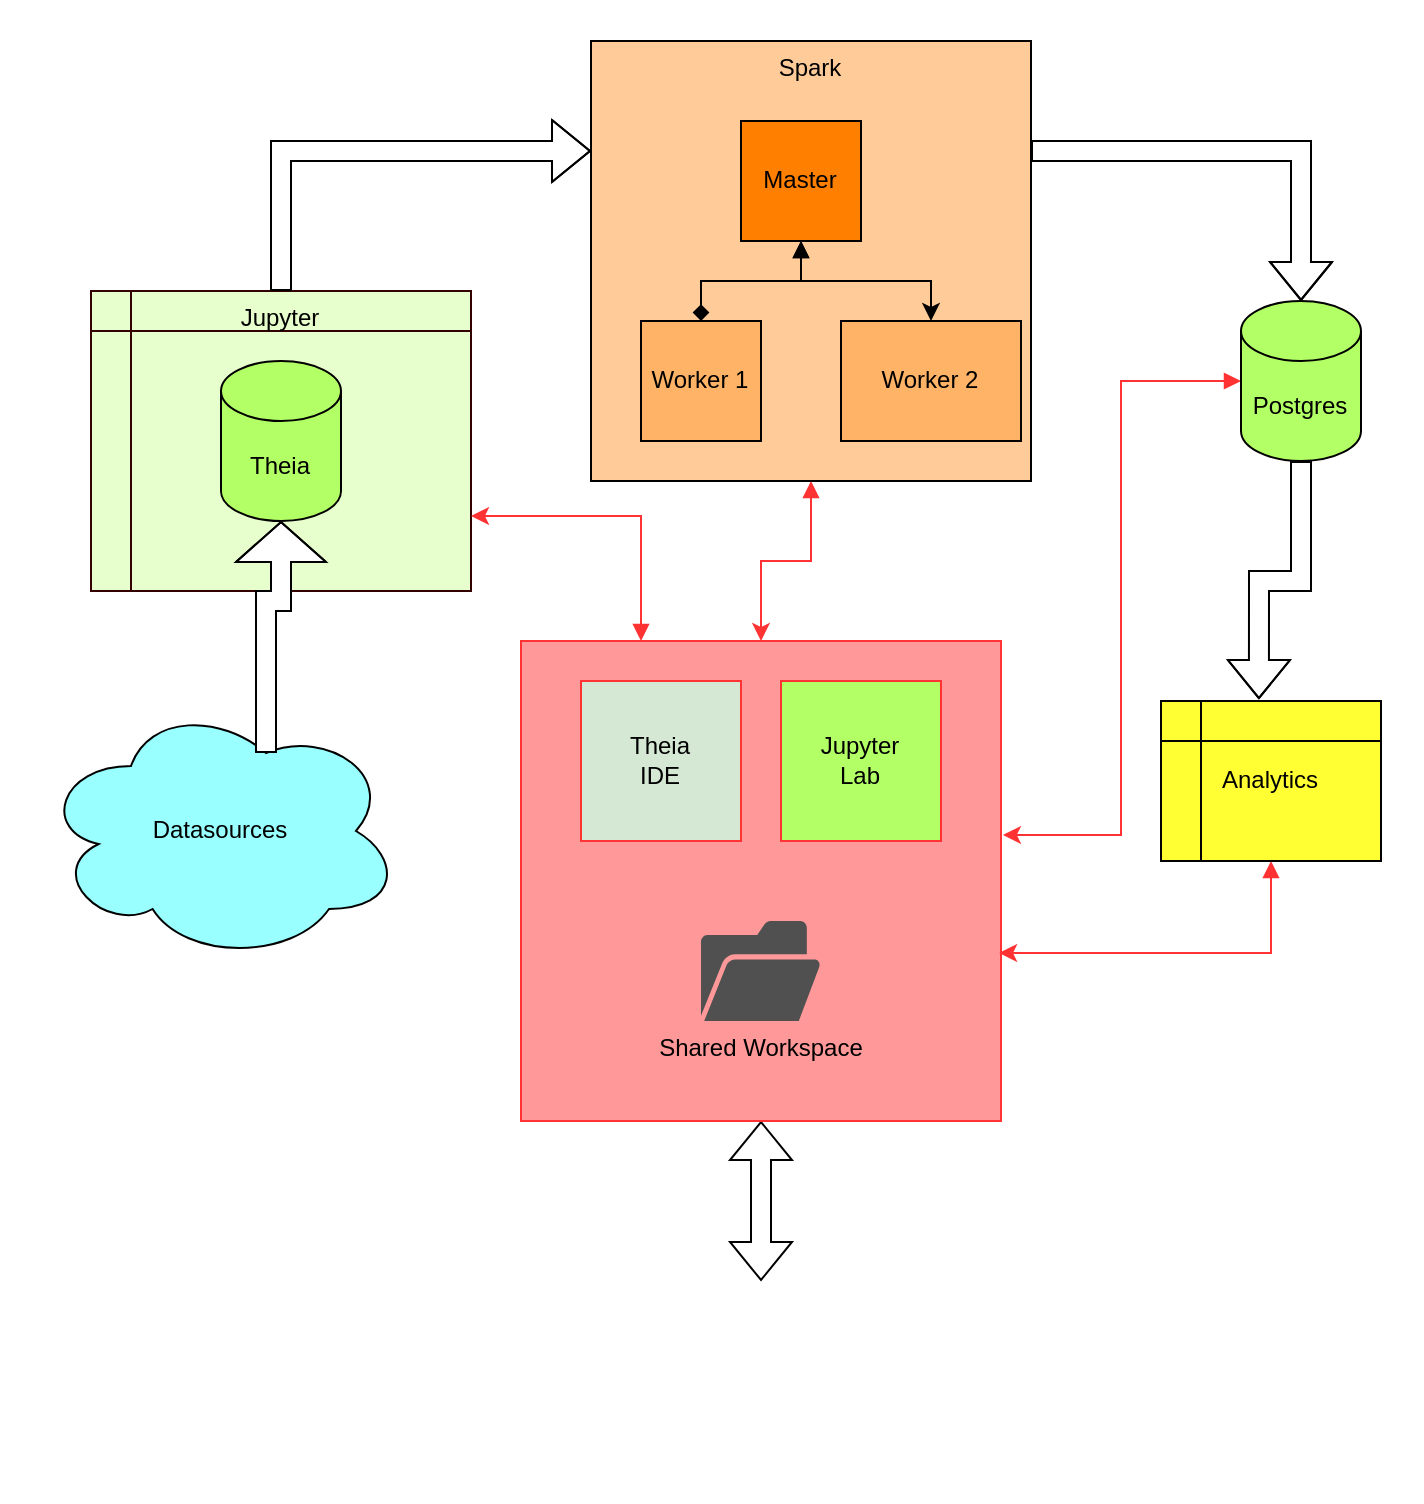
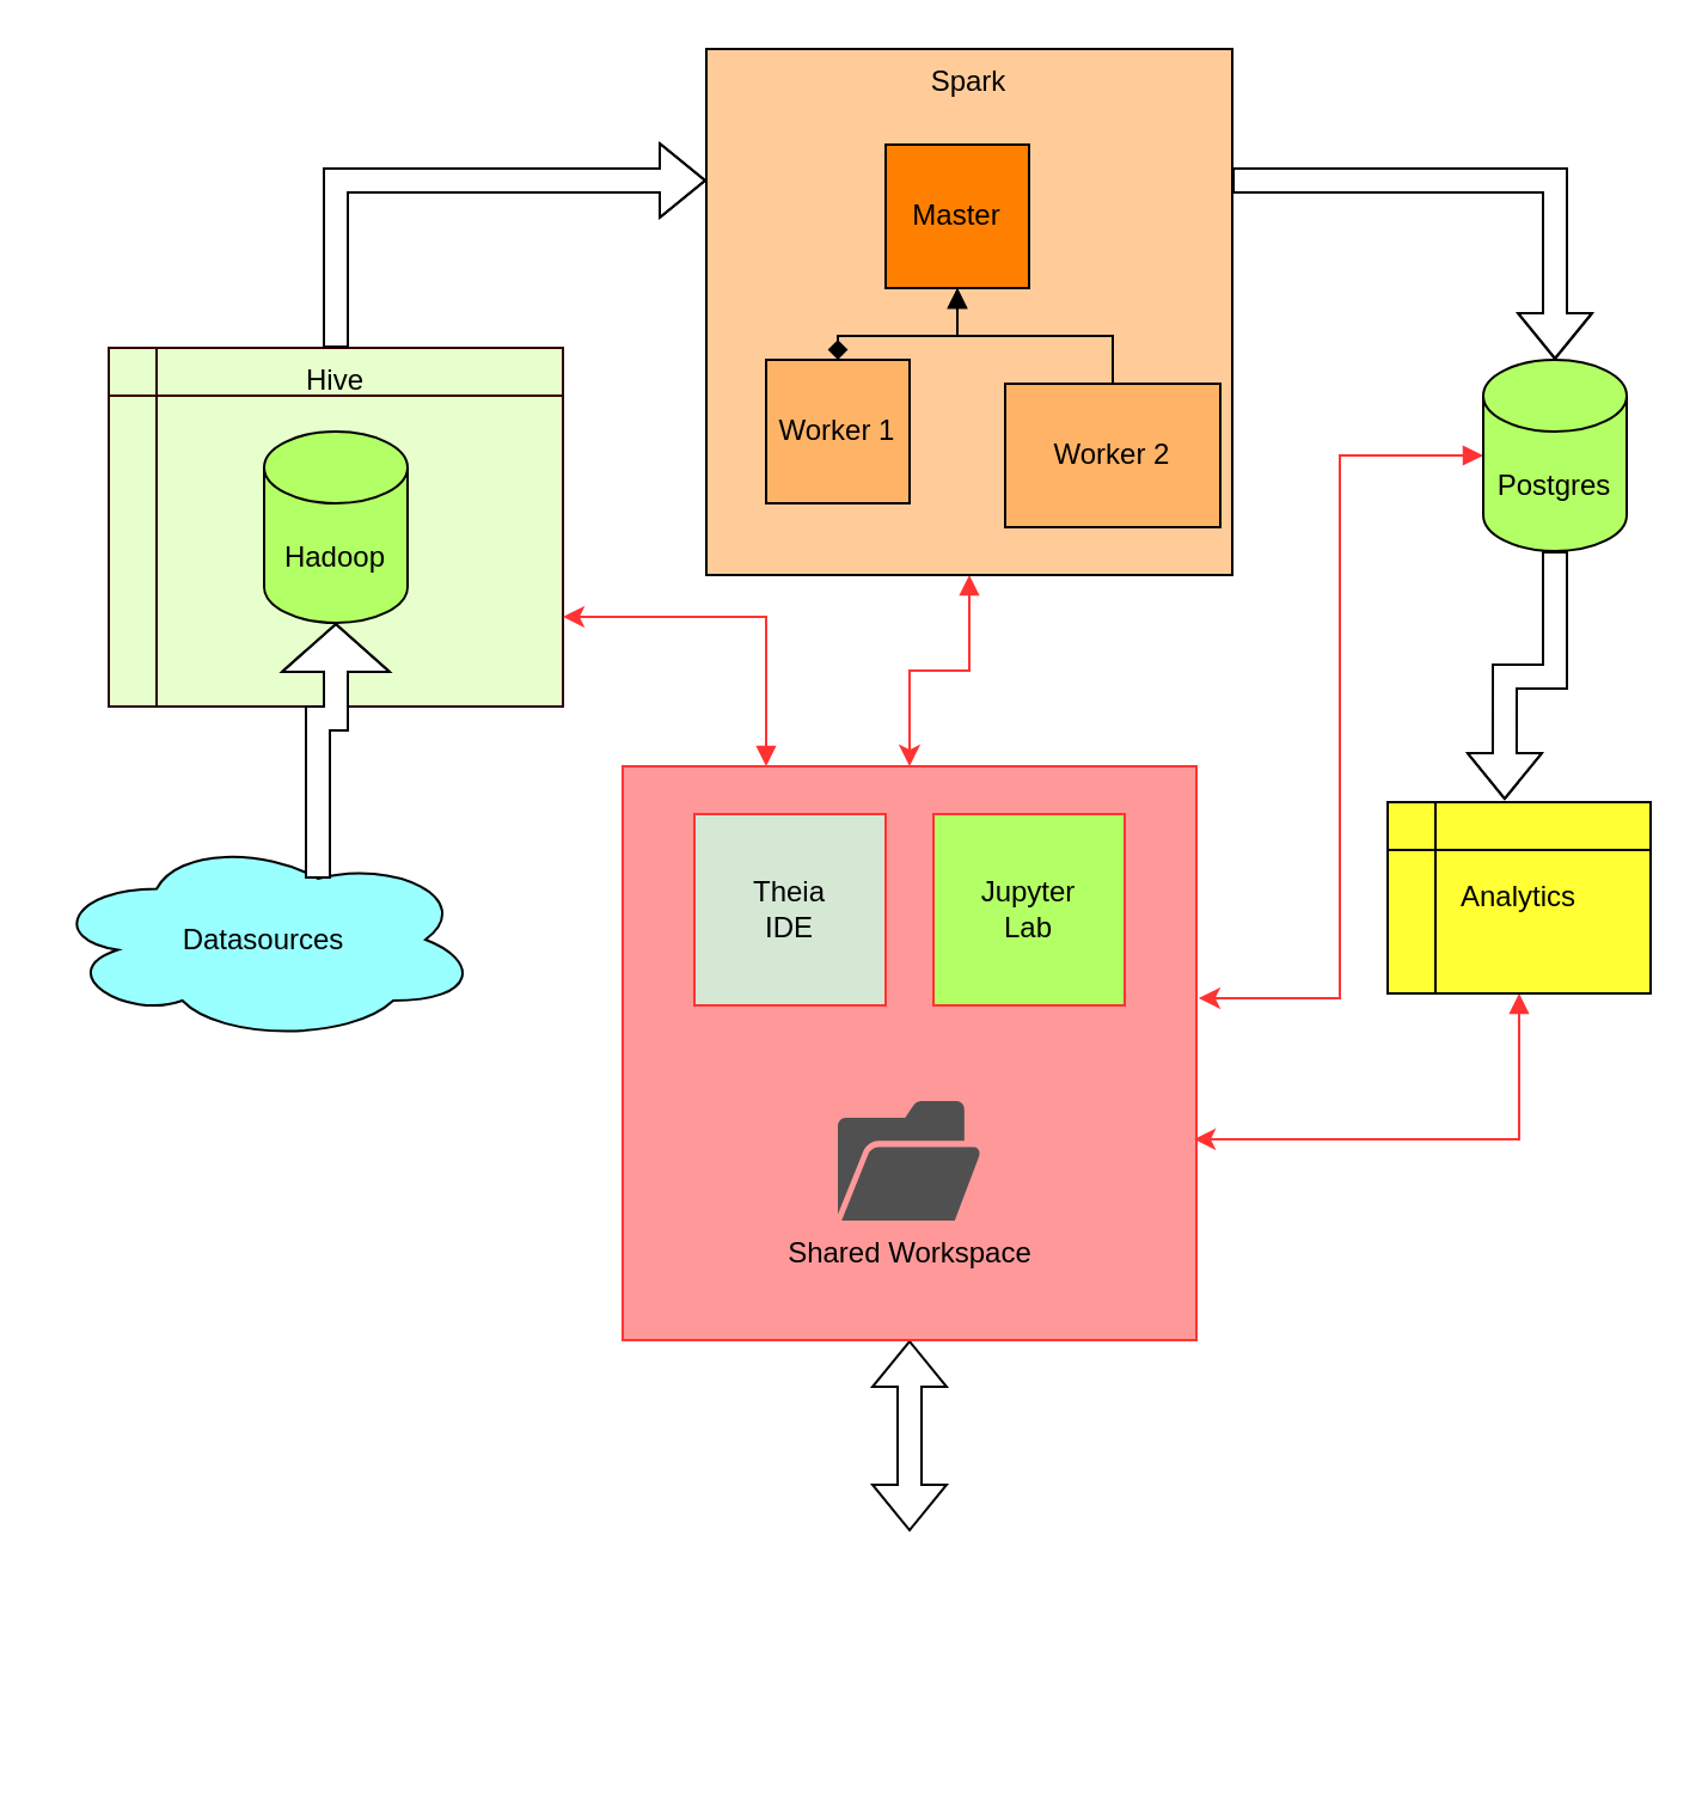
- <mxCell id="11" style="edgeStyle=orthogonalEdgeStyle;rounded=0;orthogonalLoop=1;jettySize=auto;html=1;exitX=0.5;exitY=1;exitDx=0;exitDy=0;entryX=0.5;entryY=0;entryDx=0;entryDy=0;startArrow=block;fillColor=#FFFFFF;" edge="1" parent="1" source="12" target="14"><mxGeometry relative="1" as="geometry" /></mxCell>
+ <mxCell id="11" style="edgeStyle=orthogonalEdgeStyle;rounded=0;orthogonalLoop=1;jettySize=auto;html=1;exitX=0.5;exitY=1;exitDx=0;exitDy=0;entryX=0.5;entryY=0;entryDx=0;entryDy=0;startArrow=block;fillColor=#FFFFFF;endArrow=none;" edge="1" parent="1" source="12" target="14"><mxGeometry relative="1" as="geometry" /></mxCell>
- <mxCell id="2" value="Jupyter" style="shape=internalStorage;whiteSpace=wrap;html=1;backgroundOutline=1;strokeColor=#330000;fillColor=#E6FFCC;verticalAlign=top;" vertex="1" parent="1"><mxGeometry x="45" y="145" width="190" height="150" as="geometry" /></mxCell>
+ <mxCell id="2" value="Hive" style="shape=internalStorage;whiteSpace=wrap;html=1;backgroundOutline=1;strokeColor=#330000;fillColor=#E6FFCC;verticalAlign=top;" vertex="1" parent="1"><mxGeometry x="45" y="145" width="190" height="150" as="geometry" /></mxCell>
- <mxCell id="13" value="Worker 1" style="whiteSpace=wrap;html=1;aspect=fixed;verticalAlign=middle;fillColor=#FFB366;" vertex="1" parent="1"><mxGeometry x="320" y="160" width="60" height="60" as="geometry" /></mxCell>
+ <mxCell id="13" value="Worker 1" style="whiteSpace=wrap;html=1;aspect=fixed;verticalAlign=middle;fillColor=#FFB366;" vertex="1" parent="1"><mxGeometry x="320" y="150" width="60" height="60" as="geometry" /></mxCell>
- <mxCell id="16" value="Theia" style="shape=cylinder3;whiteSpace=wrap;html=1;boundedLbl=1;backgroundOutline=1;size=15;fillColor=#B3FF66;" vertex="1" parent="1"><mxGeometry x="110" y="180" width="60" height="80" as="geometry" /></mxCell>
+ <mxCell id="16" value="Hadoop" style="shape=cylinder3;whiteSpace=wrap;html=1;boundedLbl=1;backgroundOutline=1;size=15;fillColor=#B3FF66;" vertex="1" parent="1"><mxGeometry x="110" y="180" width="60" height="80" as="geometry" /></mxCell>
- <mxCell id="24" value="Analytics" style="shape=internalStorage;whiteSpace=wrap;html=1;backgroundOutline=1;fillColor=#FFFF33;verticalAlign=middle;" vertex="1" parent="1"><mxGeometry x="580" y="350" width="110" height="80" as="geometry" /></mxCell>
+ <mxCell id="24" value="Analytics" style="shape=internalStorage;whiteSpace=wrap;html=1;backgroundOutline=1;fillColor=#FFFF33;verticalAlign=middle;" vertex="1" parent="1"><mxGeometry x="580" y="335" width="110" height="80" as="geometry" /></mxCell>
- <mxCell id="21" value="Datasources" style="ellipse;shape=cloud;whiteSpace=wrap;html=1;fillColor=#99FFFF;verticalAlign=middle;" vertex="1" parent="1"><mxGeometry x="20" y="350" width="180" height="130" as="geometry" /></mxCell>
+ <mxCell id="21" value="Datasources" style="ellipse;shape=cloud;whiteSpace=wrap;html=1;fillColor=#99FFFF;verticalAlign=middle;" vertex="1" parent="1"><mxGeometry x="20" y="350" width="180" height="85" as="geometry" /></mxCell>
